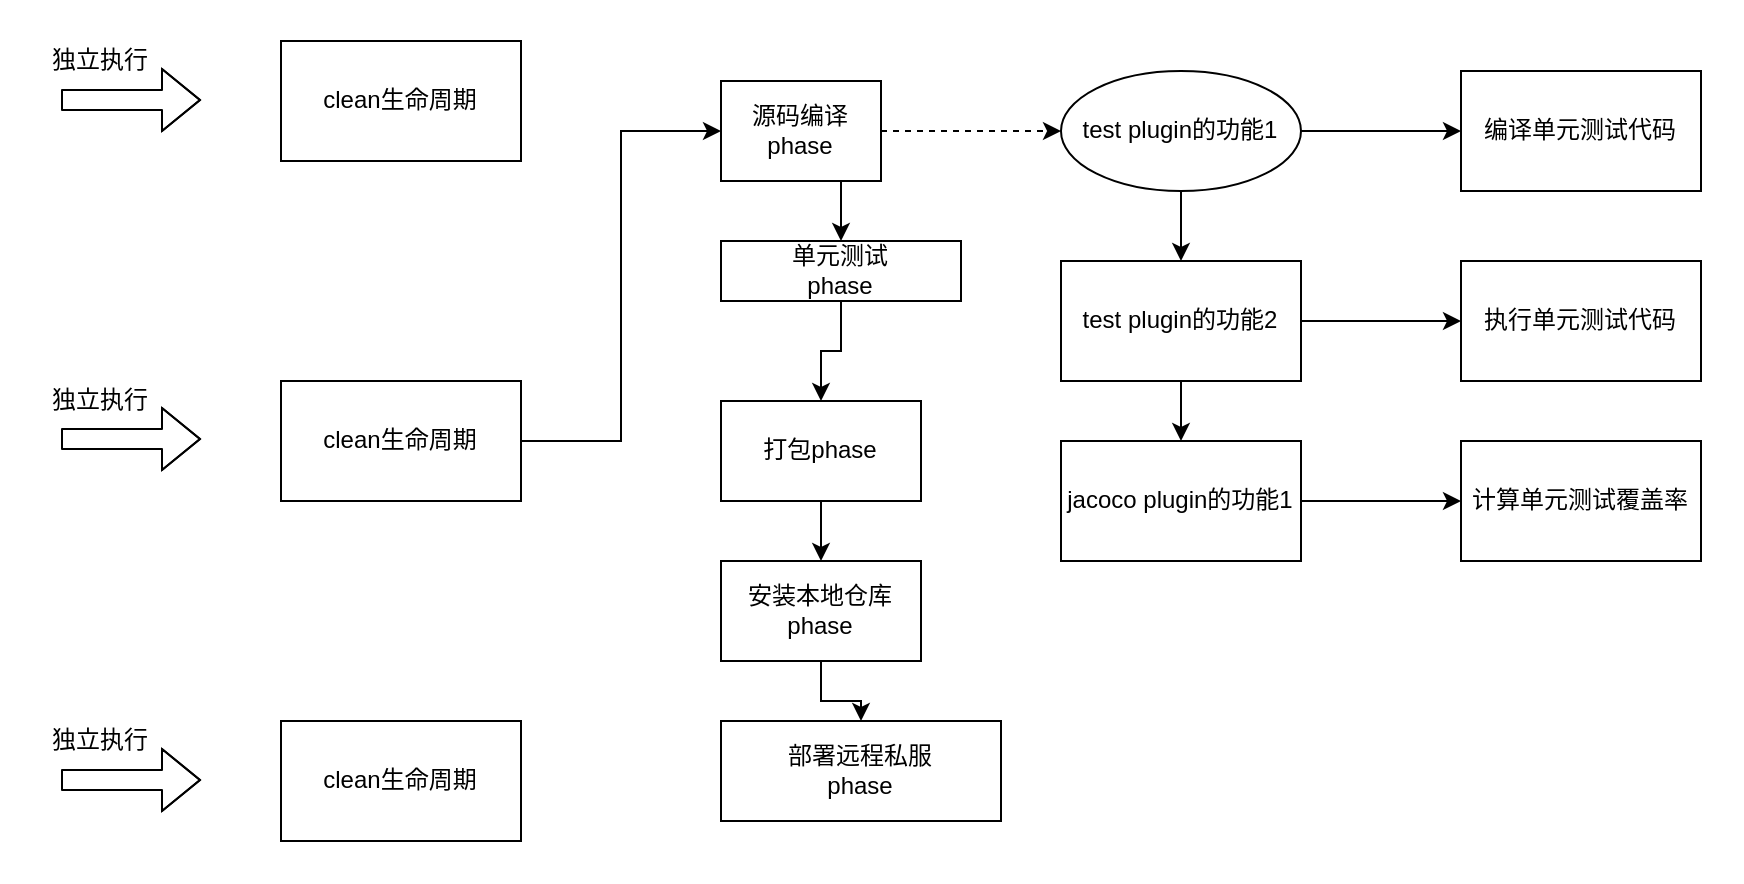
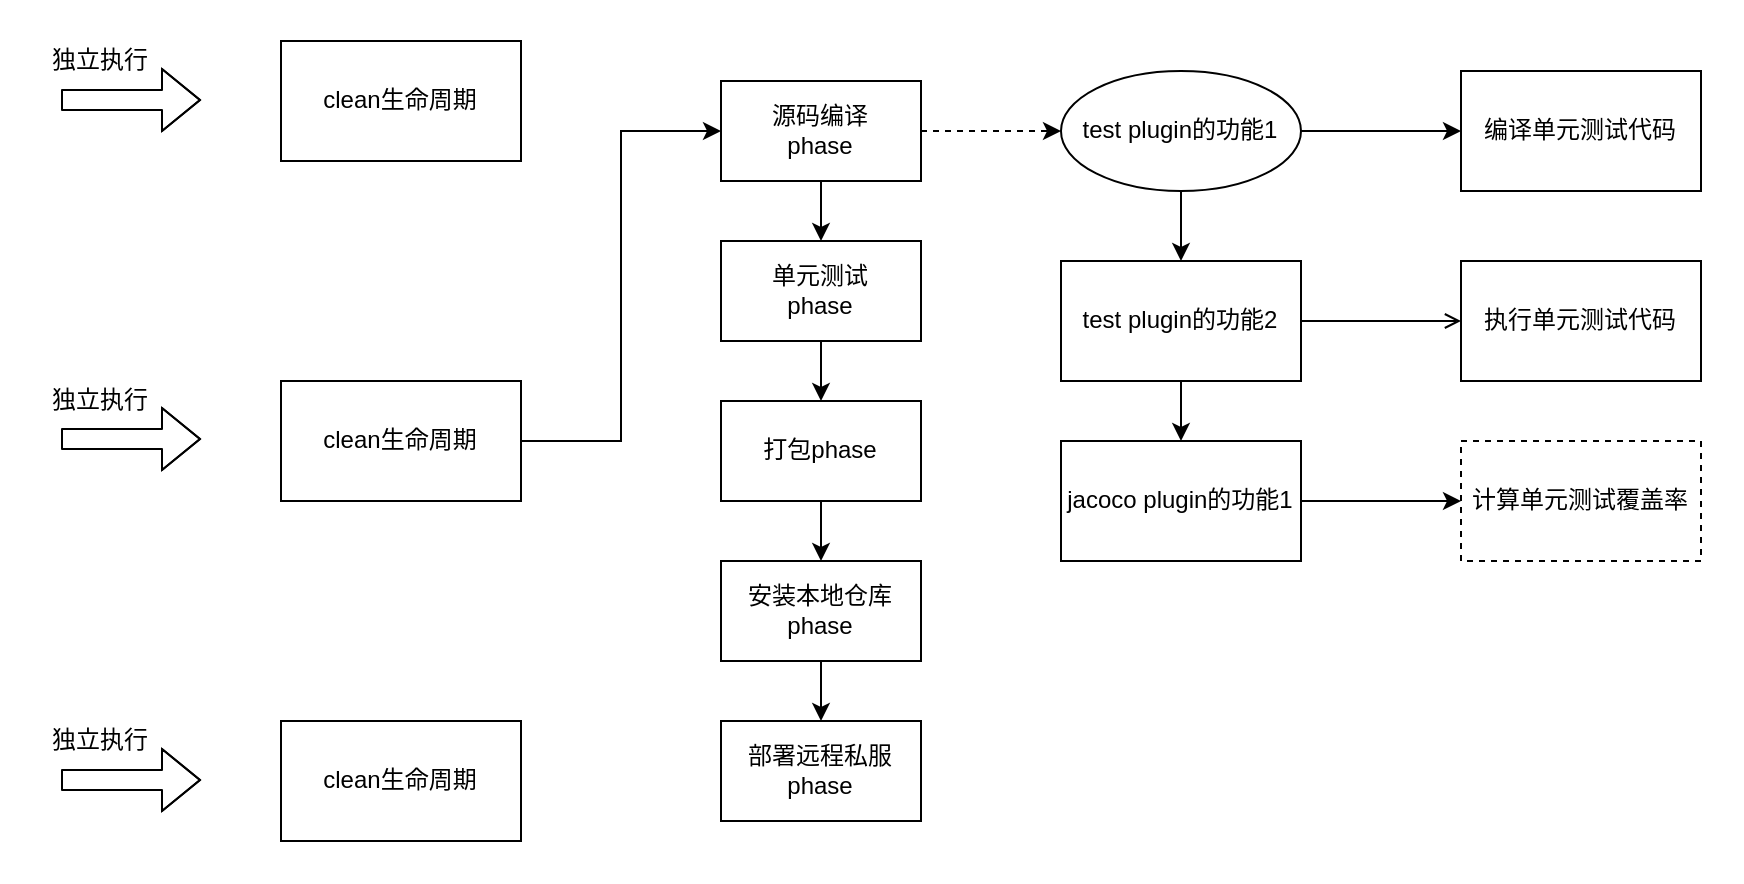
- <mxCell id="10" value="源码编译&lt;br&gt;phase" style="rounded=0;whiteSpace=wrap;html=1;" vertex="1" parent="1"><mxGeometry x="360" y="40" width="80" height="50" as="geometry" /></mxCell>
+ <mxCell id="10" value="源码编译&lt;br&gt;phase" style="rounded=0;whiteSpace=wrap;html=1;" vertex="1" parent="1"><mxGeometry x="360" y="40" width="100" height="50" as="geometry" /></mxCell>
- <mxCell id="7" value="单元测试&lt;br&gt;phase" style="rounded=0;whiteSpace=wrap;html=1;" vertex="1" parent="1"><mxGeometry x="360" y="120" width="120" height="30" as="geometry" /></mxCell>
+ <mxCell id="7" value="单元测试&lt;br&gt;phase" style="rounded=0;whiteSpace=wrap;html=1;" vertex="1" parent="1"><mxGeometry x="360" y="120" width="100" height="50" as="geometry" /></mxCell>
- <mxCell id="20" value="" style="edgeStyle=orthogonalEdgeStyle;rounded=0;orthogonalLoop=1;jettySize=auto;html=1;" edge="1" parent="1" source="21" target="25"><mxGeometry relative="1" as="geometry" /></mxCell>
+ <mxCell id="20" value="" style="edgeStyle=orthogonalEdgeStyle;rounded=0;orthogonalLoop=1;jettySize=auto;html=1;endArrow=open;" edge="1" parent="1" source="21" target="25"><mxGeometry relative="1" as="geometry" /></mxCell>
- <mxCell id="26" value="计算单元测试覆盖率" style="whiteSpace=wrap;html=1;rounded=0;" vertex="1" parent="1"><mxGeometry x="730" y="220" width="120" height="60" as="geometry" /></mxCell>
+ <mxCell id="26" value="计算单元测试覆盖率" style="whiteSpace=wrap;html=1;rounded=0;dashed=1;" vertex="1" parent="1"><mxGeometry x="730" y="220" width="120" height="60" as="geometry" /></mxCell>
- <mxCell id="11" value="部署远程私服&lt;br&gt;phase" style="rounded=0;whiteSpace=wrap;html=1;" vertex="1" parent="1"><mxGeometry x="360" y="360" width="140" height="50" as="geometry" /></mxCell>
+ <mxCell id="11" value="部署远程私服&lt;br&gt;phase" style="rounded=0;whiteSpace=wrap;html=1;" vertex="1" parent="1"><mxGeometry x="360" y="360" width="100" height="50" as="geometry" /></mxCell>
